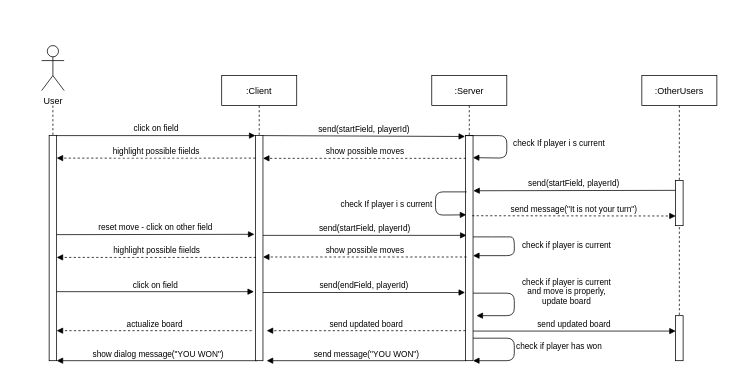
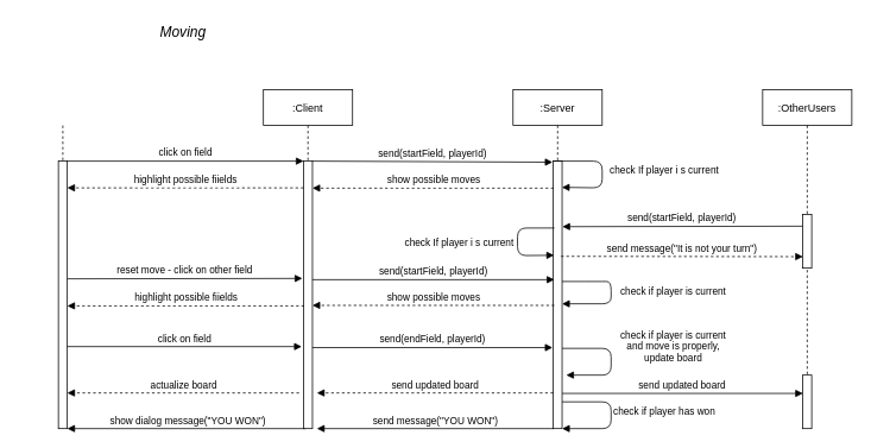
+ <mxCell id="21" value="&lt;font style=&quot;font-size: 16px&quot;&gt;&lt;i&gt;Moving&lt;/i&gt;&lt;/font&gt;" style="text;html=1;strokeColor=none;fillColor=none;align=center;verticalAlign=middle;whiteSpace=wrap;rounded=0;" vertex="1" parent="1"><mxGeometry x="175" width="60" height="30" as="geometry" y="20" /></mxCell>
- <mxCell id="20" value="User" style="shape=umlActor;verticalLabelPosition=bottom;verticalAlign=top;html=1;outlineConnect=0;" vertex="1" parent="1"><mxGeometry x="55" y="60" width="30" height="60" as="geometry" /></mxCell>
